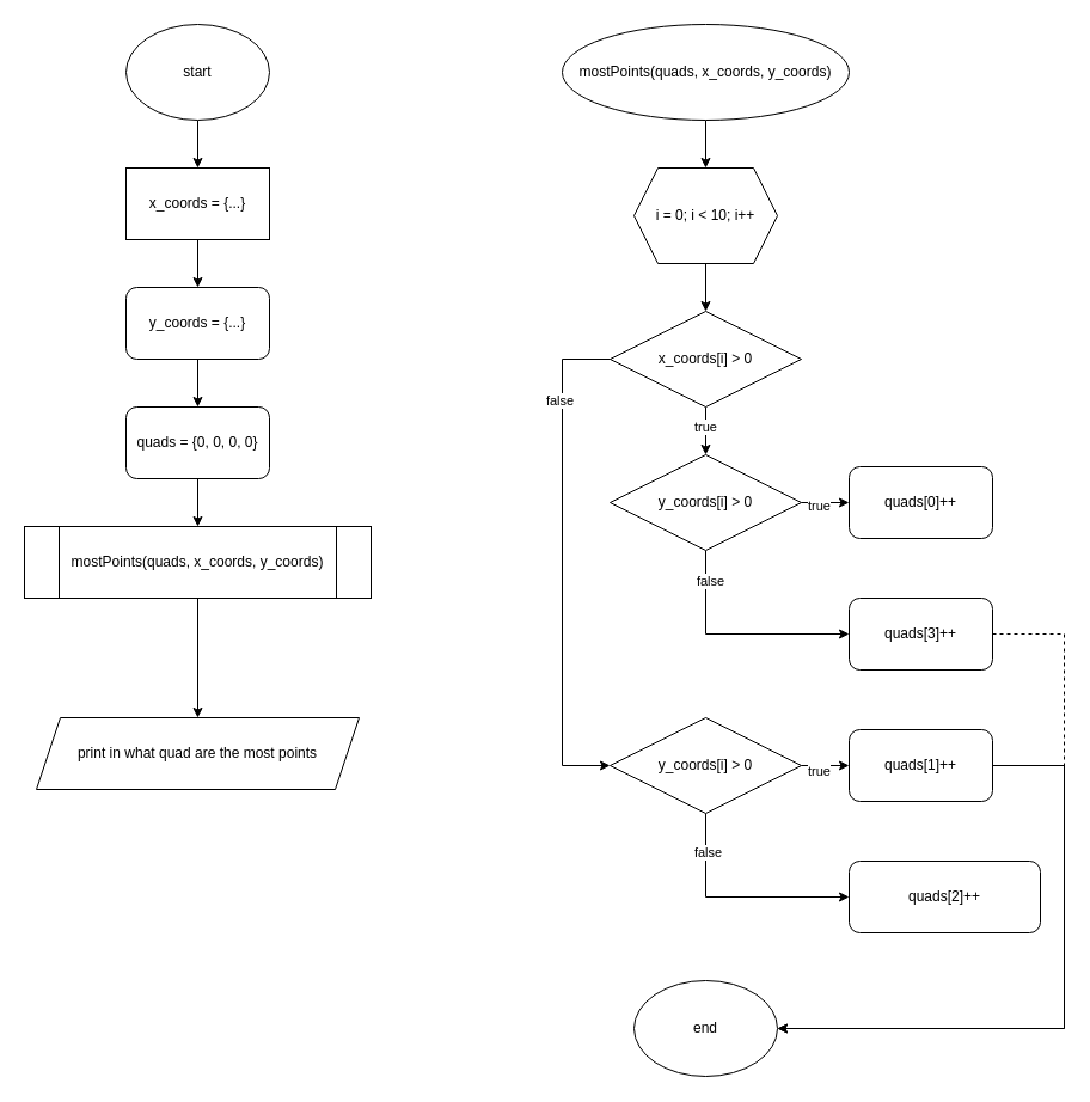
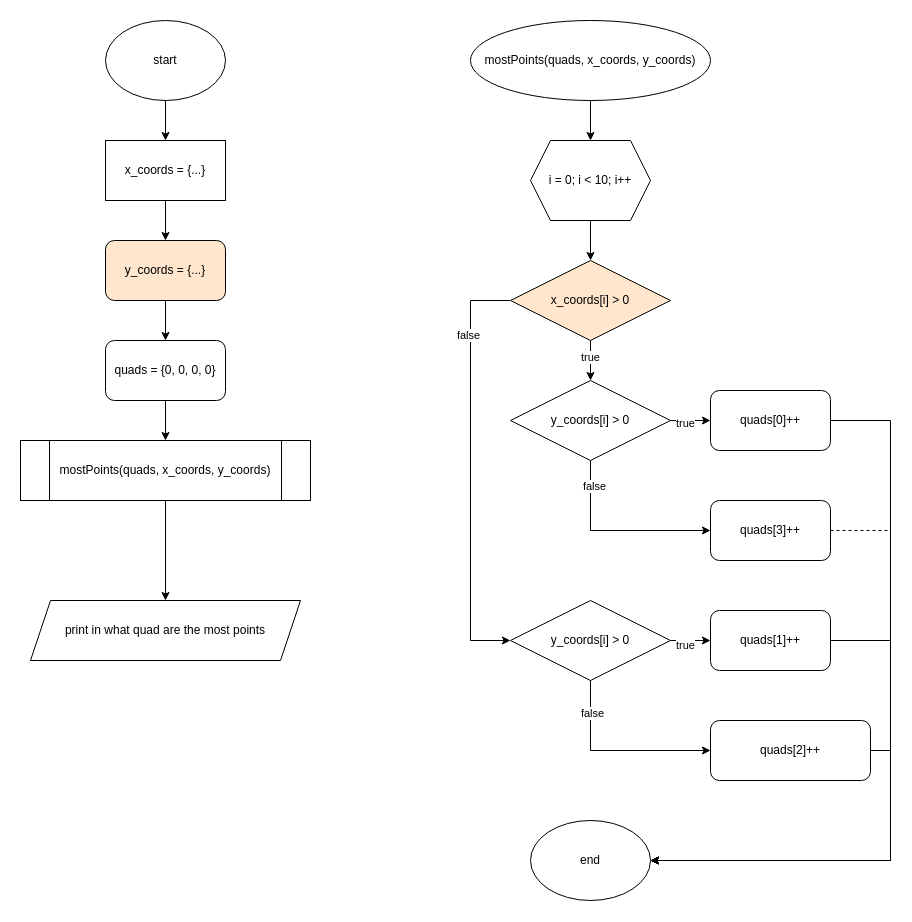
- <mxCell id="7" value="y_coords = {...}" style="rounded=1;whiteSpace=wrap;html=1;" vertex="1" parent="1"><mxGeometry x="105" y="240" width="120" height="60" as="geometry" /></mxCell>
+ <mxCell id="7" value="y_coords = {...}" style="rounded=1;whiteSpace=wrap;html=1;fillColor=#ffe6cc;" vertex="1" parent="1"><mxGeometry x="105" y="240" width="120" height="60" as="geometry" /></mxCell>
- <mxCell id="20" value="x_coords[i] &amp;gt; 0" style="rhombus;whiteSpace=wrap;html=1;" vertex="1" parent="1"><mxGeometry x="510" y="260" width="160" height="80" as="geometry" /></mxCell>
+ <mxCell id="20" value="x_coords[i] &amp;gt; 0" style="rhombus;whiteSpace=wrap;html=1;fillColor=#ffe6cc;" vertex="1" parent="1"><mxGeometry x="510" y="260" width="160" height="80" as="geometry" /></mxCell>
+ <mxCell id="26" style="edgeStyle=orthogonalEdgeStyle;rounded=0;orthogonalLoop=1;jettySize=auto;html=1;entryX=1;entryY=0.5;entryDx=0;entryDy=0;" edge="1" parent="1" source="27" target="39"><mxGeometry relative="1" as="geometry"><Array as="points"><mxPoint x="890" y="420" /><mxPoint x="890" y="860" /></Array></mxGeometry></mxCell>
+ <mxCell id="37" style="edgeStyle=orthogonalEdgeStyle;rounded=0;orthogonalLoop=1;jettySize=auto;html=1;entryX=1;entryY=0.5;entryDx=0;entryDy=0;" edge="1" parent="1" source="38" target="39"><mxGeometry relative="1" as="geometry"><Array as="points"><mxPoint x="890" y="750" /><mxPoint x="890" y="860" /></Array></mxGeometry></mxCell>
